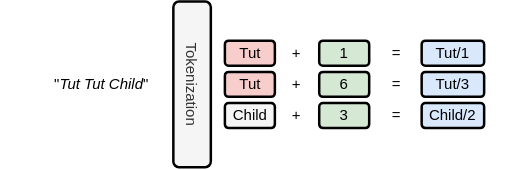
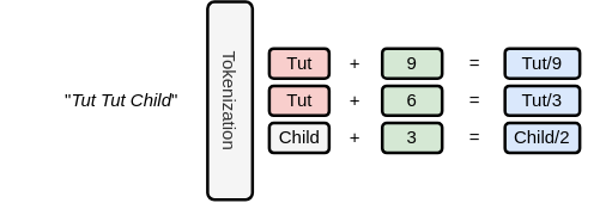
- <mxCell id="10" value="1" style="rounded=1;whiteSpace=wrap;html=1;fillColor=#d5e8d4;strokeColor=default;strokeWidth=2;" parent="1" vertex="1"><mxGeometry x="255" y="25" width="40" height="20" as="geometry" /></mxCell>
+ <mxCell id="10" value="9" style="rounded=1;whiteSpace=wrap;html=1;fillColor=#d5e8d4;strokeColor=default;strokeWidth=2;" parent="1" vertex="1"><mxGeometry x="255" y="25" width="40" height="20" as="geometry" /></mxCell>
- <mxCell id="18" value="Tut/1" style="rounded=1;whiteSpace=wrap;html=1;fillColor=#dae8fc;strokeColor=default;strokeWidth=2;" parent="1" vertex="1"><mxGeometry x="337" y="25" width="50" height="20" as="geometry" /></mxCell>
+ <mxCell id="18" value="Tut/9" style="rounded=1;whiteSpace=wrap;html=1;fillColor=#dae8fc;strokeColor=default;strokeWidth=2;" parent="1" vertex="1"><mxGeometry x="337" y="25" width="50" height="20" as="geometry" /></mxCell>
